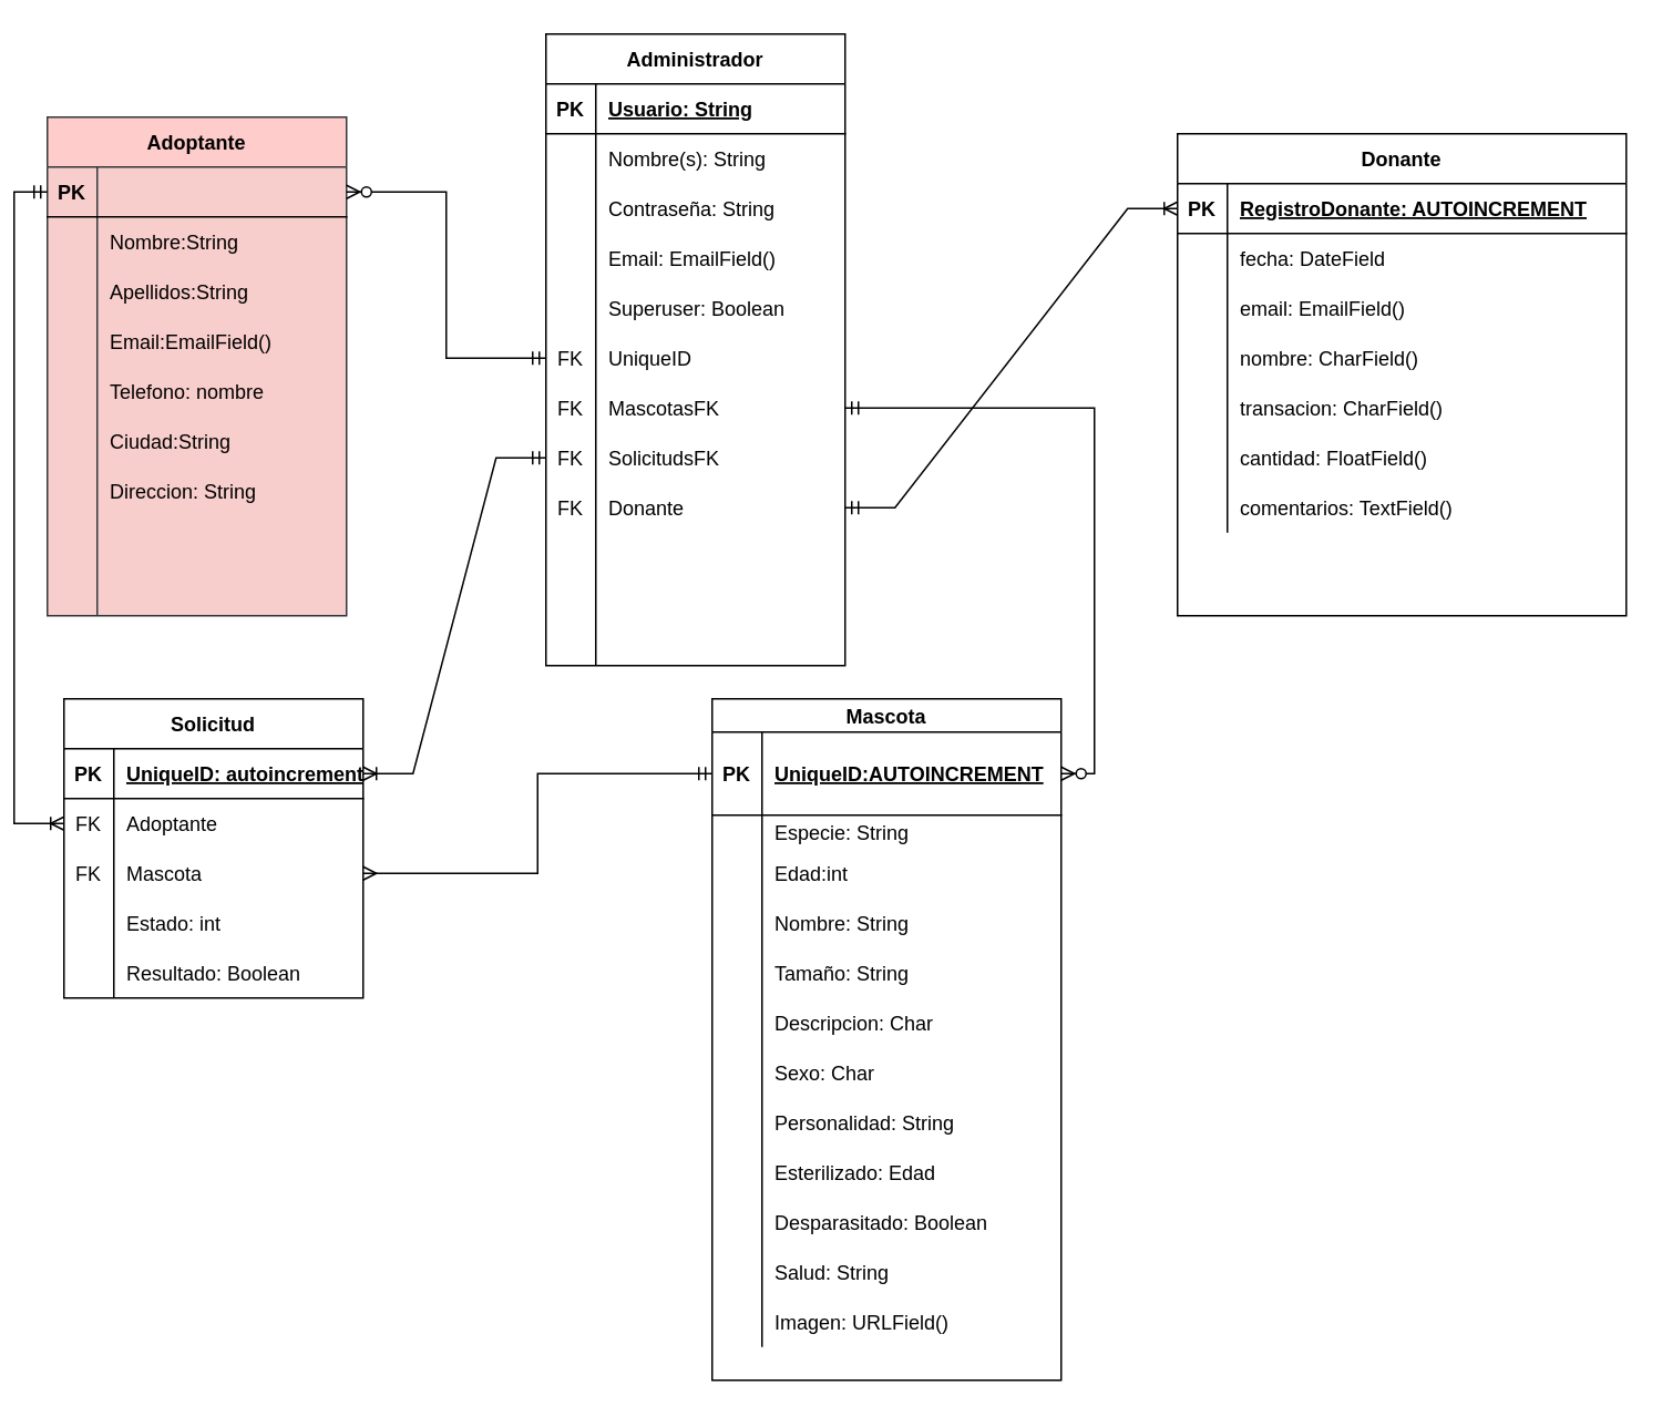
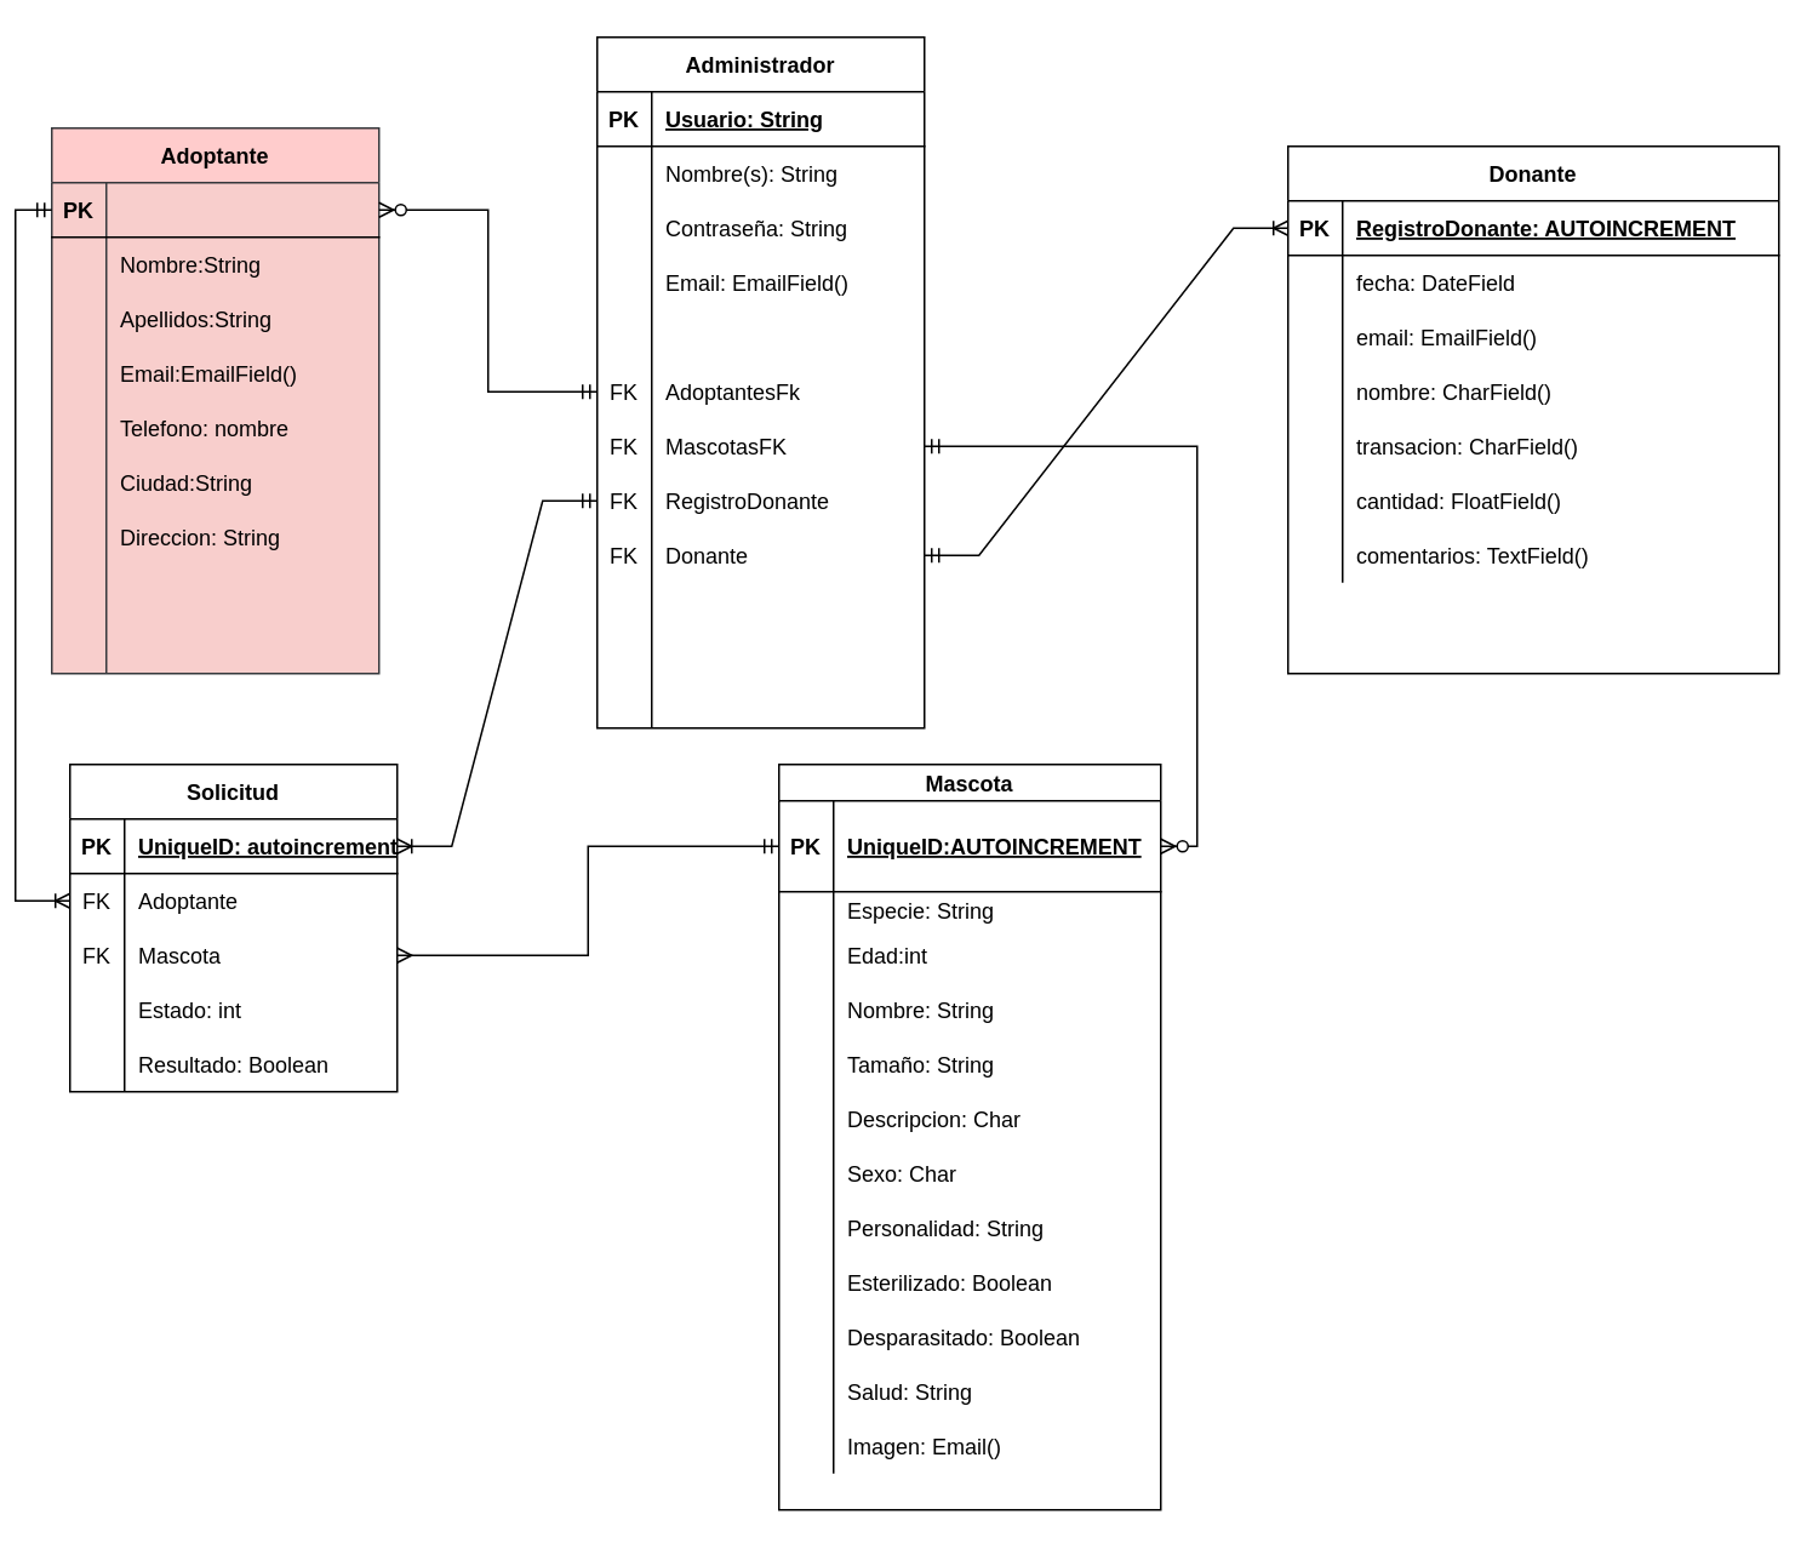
- <mxCell id="54" value="Superuser: Boolean" style="shape=partialRectangle;connectable=0;fillColor=none;top=0;left=0;bottom=0;right=0;align=left;spacingLeft=6;overflow=hidden;" parent="52" vertex="1"><mxGeometry x="30" width="150" height="30" as="geometry"><mxRectangle width="150" height="30" as="alternateBounds" /></mxGeometry></mxCell>
- <mxCell id="57" value="UniqueID" style="shape=partialRectangle;connectable=0;fillColor=none;top=0;left=0;bottom=0;right=0;align=left;spacingLeft=6;overflow=hidden;" parent="55" vertex="1"><mxGeometry x="30" width="150" height="30" as="geometry"><mxRectangle width="150" height="30" as="alternateBounds" /></mxGeometry></mxCell>
+ <mxCell id="57" value="AdoptantesFk" style="shape=partialRectangle;connectable=0;fillColor=none;top=0;left=0;bottom=0;right=0;align=left;spacingLeft=6;overflow=hidden;" parent="55" vertex="1"><mxGeometry x="30" width="150" height="30" as="geometry"><mxRectangle width="150" height="30" as="alternateBounds" /></mxGeometry></mxCell>
- <mxCell id="63" value="SolicitudsFK" style="shape=partialRectangle;connectable=0;fillColor=none;top=0;left=0;bottom=0;right=0;align=left;spacingLeft=6;fontStyle=0;overflow=hidden;" parent="61" vertex="1"><mxGeometry x="30" width="150" height="30" as="geometry"><mxRectangle width="150" height="30" as="alternateBounds" /></mxGeometry></mxCell>
+ <mxCell id="63" value="RegistroDonante" style="shape=partialRectangle;connectable=0;fillColor=none;top=0;left=0;bottom=0;right=0;align=left;spacingLeft=6;fontStyle=0;overflow=hidden;" parent="61" vertex="1"><mxGeometry x="30" width="150" height="30" as="geometry"><mxRectangle width="150" height="30" as="alternateBounds" /></mxGeometry></mxCell>
- <mxCell id="29" value="Esterilizado: Edad" style="shape=partialRectangle;connectable=0;fillColor=none;top=0;left=0;bottom=0;right=0;align=left;spacingLeft=6;overflow=hidden;" parent="27" vertex="1"><mxGeometry x="30" width="180" height="30" as="geometry"><mxRectangle width="180" height="30" as="alternateBounds" /></mxGeometry></mxCell>
+ <mxCell id="29" value="Esterilizado: Boolean" style="shape=partialRectangle;connectable=0;fillColor=none;top=0;left=0;bottom=0;right=0;align=left;spacingLeft=6;overflow=hidden;" parent="27" vertex="1"><mxGeometry x="30" width="180" height="30" as="geometry"><mxRectangle width="180" height="30" as="alternateBounds" /></mxGeometry></mxCell>
- <mxCell id="38" value="Imagen: URLField()" style="shape=partialRectangle;connectable=0;fillColor=none;top=0;left=0;bottom=0;right=0;align=left;spacingLeft=6;overflow=hidden;" parent="36" vertex="1"><mxGeometry x="30" width="180" height="30" as="geometry"><mxRectangle width="180" height="30" as="alternateBounds" /></mxGeometry></mxCell>
+ <mxCell id="38" value="Imagen: Email()" style="shape=partialRectangle;connectable=0;fillColor=none;top=0;left=0;bottom=0;right=0;align=left;spacingLeft=6;overflow=hidden;" parent="36" vertex="1"><mxGeometry x="30" width="180" height="30" as="geometry"><mxRectangle width="180" height="30" as="alternateBounds" /></mxGeometry></mxCell>
